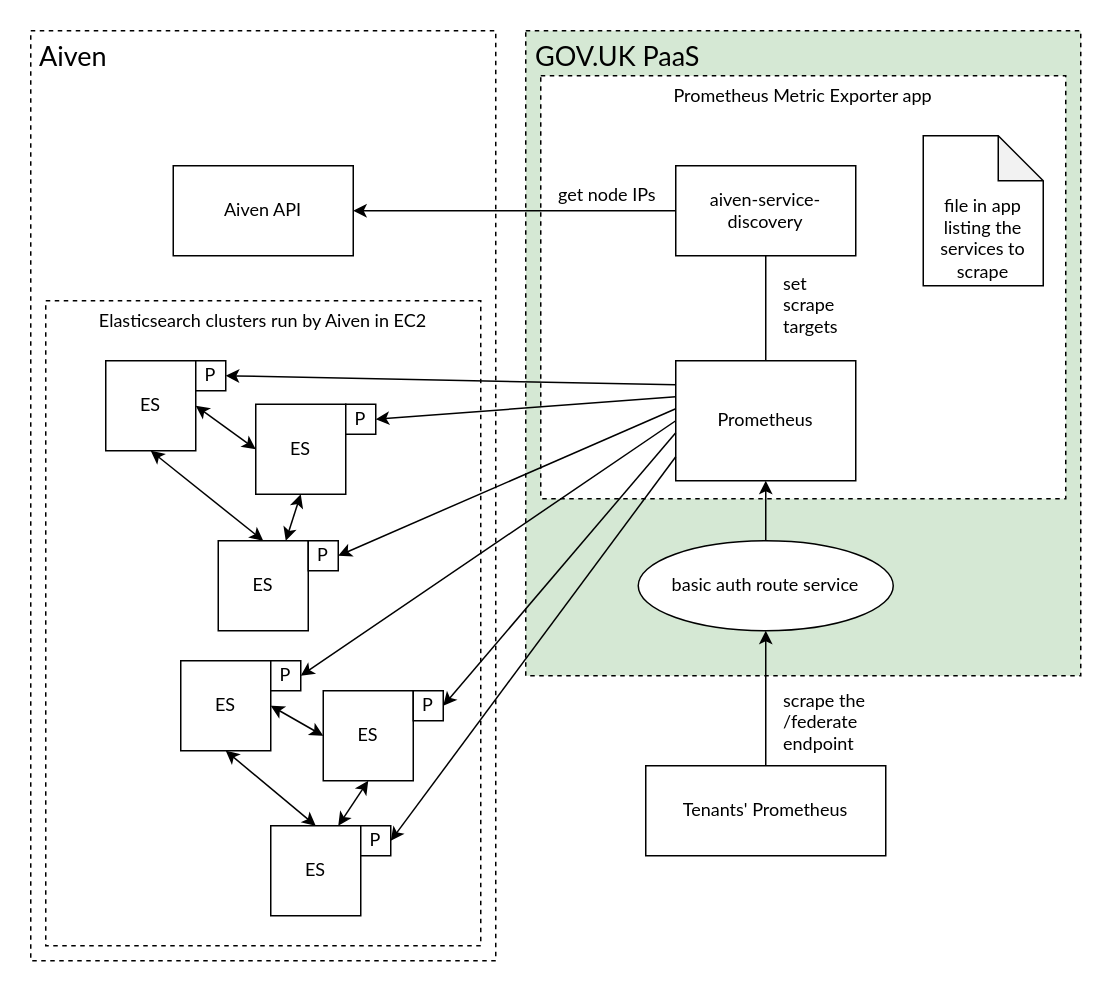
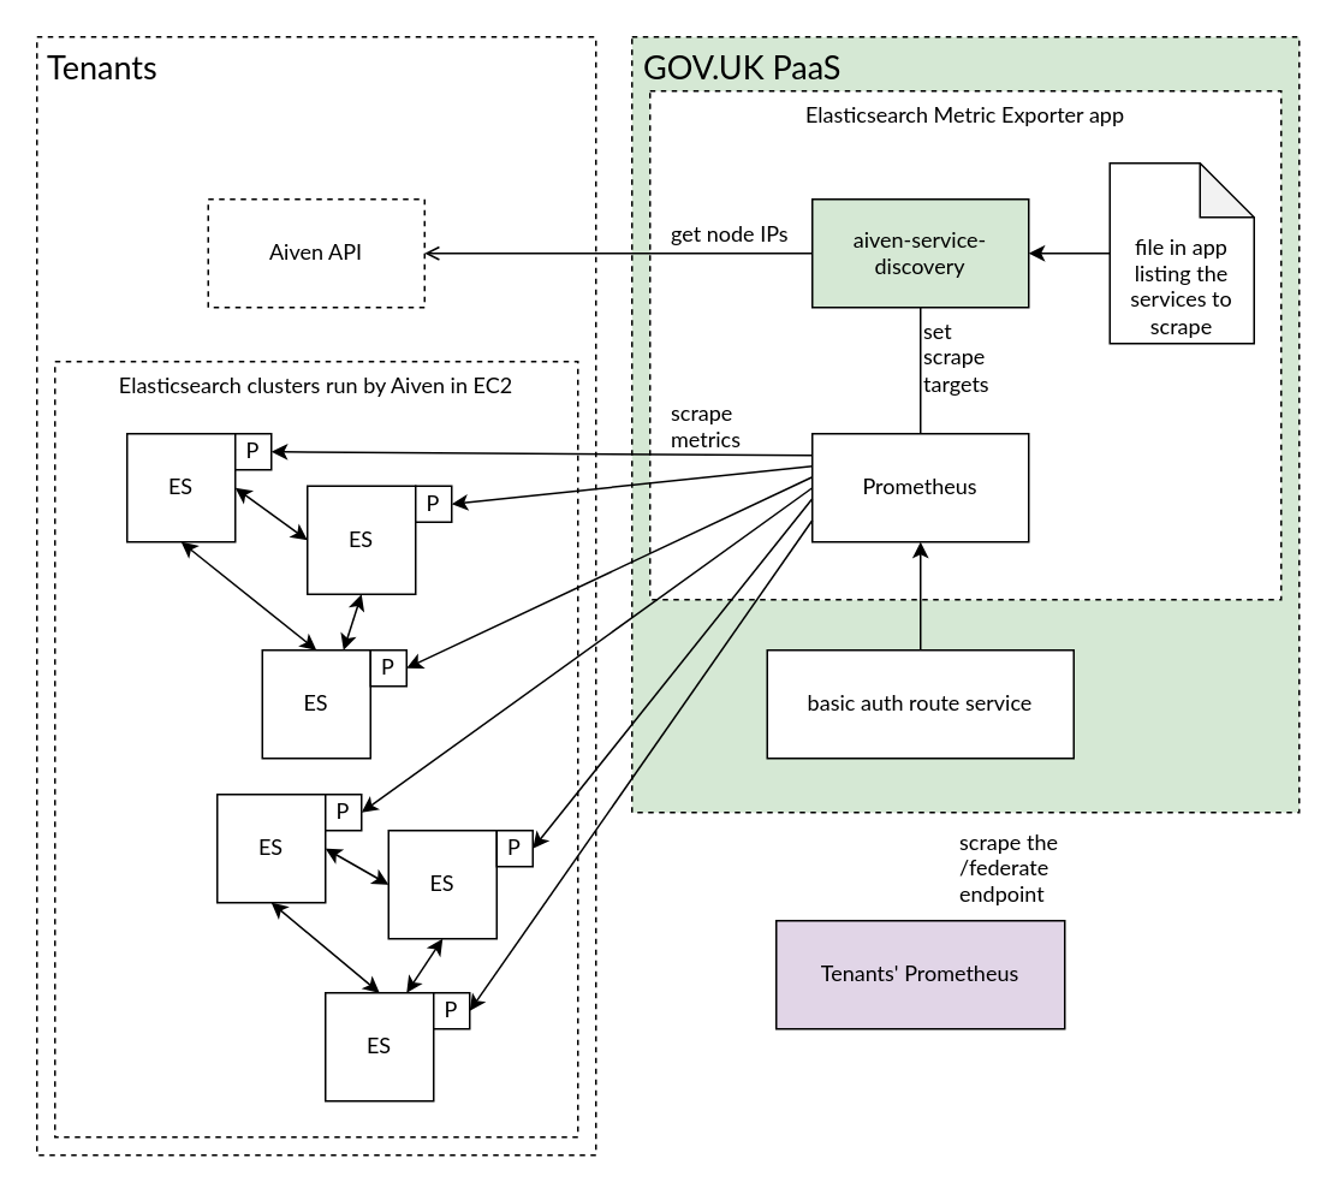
- <mxCell id="3" value="&lt;font style=&quot;font-size: 18px&quot;&gt;&amp;nbsp;Aiven&lt;/font&gt;" style="rounded=0;whiteSpace=wrap;html=1;dashed=1;align=left;verticalAlign=top;fontFamily=Lato;fontSource=https%3A%2F%2Ffonts.googleapis.com%2Fcss%3Ffamily%3DLato;" parent="1" vertex="1"><mxGeometry x="20" y="20" width="310" height="620" as="geometry" /></mxCell>
+ <mxCell id="3" value="&lt;font style=&quot;font-size: 18px&quot;&gt;&amp;nbsp;Tenants&lt;/font&gt;" style="rounded=0;whiteSpace=wrap;html=1;dashed=1;align=left;verticalAlign=top;fontFamily=Lato;fontSource=https%3A%2F%2Ffonts.googleapis.com%2Fcss%3Ffamily%3DLato;" parent="1" vertex="1"><mxGeometry x="20" y="20" width="310" height="620" as="geometry" /></mxCell>
- <mxCell id="4" value="Prometheus Metric Exporter app" style="rounded=0;whiteSpace=wrap;html=1;dashed=1;align=center;verticalAlign=top;fontFamily=Lato;fontSource=https%3A%2F%2Ffonts.googleapis.com%2Fcss%3Ffamily%3DLato;" parent="1" vertex="1"><mxGeometry x="360" y="50" width="350" height="282" as="geometry" /></mxCell>
+ <mxCell id="4" value="Elasticsearch Metric Exporter app" style="rounded=0;whiteSpace=wrap;html=1;dashed=1;align=center;verticalAlign=top;fontFamily=Lato;fontSource=https%3A%2F%2Ffonts.googleapis.com%2Fcss%3Ffamily%3DLato;" parent="1" vertex="1"><mxGeometry x="360" y="50" width="350" height="282" as="geometry" /></mxCell>
- <mxCell id="44" value="Aiven API" style="rounded=0;whiteSpace=wrap;html=1;align=center;fontFamily=Lato;fontSource=https%3A%2F%2Ffonts.googleapis.com%2Fcss%3Ffamily%3DLato;" parent="1" vertex="1"><mxGeometry x="115" y="110" width="120" height="60" as="geometry" /></mxCell>
+ <mxCell id="44" value="Aiven API" style="rounded=0;whiteSpace=wrap;html=1;align=center;fontFamily=Lato;fontSource=https%3A%2F%2Ffonts.googleapis.com%2Fcss%3Ffamily%3DLato;dashed=1;" parent="1" vertex="1"><mxGeometry x="115" y="110" width="120" height="60" as="geometry" /></mxCell>
- <mxCell id="45" style="edgeStyle=orthogonalEdgeStyle;rounded=0;orthogonalLoop=1;jettySize=auto;html=1;exitX=0;exitY=0.5;exitDx=0;exitDy=0;entryX=1;entryY=0.5;entryDx=0;entryDy=0;fontFamily=Lato;fontSource=https%3A%2F%2Ffonts.googleapis.com%2Fcss%3Ffamily%3DLato;" parent="1" source="47" target="44" edge="1"><mxGeometry relative="1" as="geometry" /></mxCell>
+ <mxCell id="45" style="edgeStyle=orthogonalEdgeStyle;rounded=0;orthogonalLoop=1;jettySize=auto;html=1;exitX=0;exitY=0.5;exitDx=0;exitDy=0;entryX=1;entryY=0.5;entryDx=0;entryDy=0;fontFamily=Lato;fontSource=https%3A%2F%2Ffonts.googleapis.com%2Fcss%3Ffamily%3DLato;endArrow=open;" parent="1" source="47" target="44" edge="1"><mxGeometry relative="1" as="geometry" /></mxCell>
- <mxCell id="47" value="aiven-service-discovery" style="rounded=0;whiteSpace=wrap;html=1;align=center;fontFamily=Lato;fontSource=https%3A%2F%2Ffonts.googleapis.com%2Fcss%3Ffamily%3DLato;" parent="1" vertex="1"><mxGeometry x="450" y="110" width="120" height="60" as="geometry" /></mxCell>
+ <mxCell id="47" value="aiven-service-discovery" style="rounded=0;whiteSpace=wrap;html=1;align=center;fontFamily=Lato;fontSource=https%3A%2F%2Ffonts.googleapis.com%2Fcss%3Ffamily%3DLato;fillColor=#d5e8d4;" parent="1" vertex="1"><mxGeometry x="450" y="110" width="120" height="60" as="geometry" /></mxCell>
+ <mxCell id="48" value="" style="edgeStyle=orthogonalEdgeStyle;rounded=0;orthogonalLoop=1;jettySize=auto;html=1;fontFamily=Lato;fontSource=https%3A%2F%2Ffonts.googleapis.com%2Fcss%3Ffamily%3DLato;" parent="1" source="49" target="47" edge="1"><mxGeometry relative="1" as="geometry" /></mxCell>
- <mxCell id="53" value="&lt;div&gt;set &lt;br&gt;&lt;/div&gt;&lt;div&gt;scrape&lt;/div&gt;&lt;div&gt;targets&lt;br&gt;&lt;/div&gt;" style="text;html=1;strokeColor=none;fillColor=none;align=left;verticalAlign=middle;whiteSpace=wrap;rounded=0;fontFamily=Lato;fontSource=https%3A%2F%2Ffonts.googleapis.com%2Fcss%3Ffamily%3DLato;" parent="1" vertex="1"><mxGeometry x="520" y="183" width="90" height="39" as="geometry" /></mxCell>
+ <mxCell id="53" value="&lt;div&gt;set &lt;br&gt;&lt;/div&gt;&lt;div&gt;scrape&lt;/div&gt;&lt;div&gt;targets&lt;br&gt;&lt;/div&gt;" style="text;html=1;strokeColor=none;fillColor=none;align=left;verticalAlign=middle;whiteSpace=wrap;rounded=0;fontFamily=Lato;fontSource=https%3A%2F%2Ffonts.googleapis.com%2Fcss%3Ffamily%3DLato;" parent="1" vertex="1"><mxGeometry x="510" y="178" width="90" height="39" as="geometry" /></mxCell>
+ <mxCell id="52" value="scrape metrics" style="text;html=1;strokeColor=none;fillColor=none;align=left;verticalAlign=middle;whiteSpace=wrap;rounded=0;fontFamily=Lato;fontSource=https%3A%2F%2Ffonts.googleapis.com%2Fcss%3Ffamily%3DLato;" parent="1" vertex="1"><mxGeometry x="370" y="222" width="50" height="28" as="geometry" /></mxCell>
- <mxCell id="11" value="Prometheus" style="rounded=0;whiteSpace=wrap;html=1;align=center;fontFamily=Lato;fontSource=https%3A%2F%2Ffonts.googleapis.com%2Fcss%3Ffamily%3DLato;" parent="1" vertex="1"><mxGeometry x="450" y="240" width="120" height="80" as="geometry" /></mxCell>
+ <mxCell id="11" value="Prometheus" style="rounded=0;whiteSpace=wrap;html=1;align=center;fontFamily=Lato;fontSource=https%3A%2F%2Ffonts.googleapis.com%2Fcss%3Ffamily%3DLato;" parent="1" vertex="1"><mxGeometry x="450" y="240" width="120" height="60" as="geometry" /></mxCell>
- <mxCell id="51" value="basic auth route service" style="ellipse;whiteSpace=wrap;html=1;align=center;fontFamily=Lato;fontSource=https%3A%2F%2Ffonts.googleapis.com%2Fcss%3Ffamily%3DLato;" parent="1" vertex="1"><mxGeometry x="425" y="360" width="170" height="60" as="geometry" /></mxCell>
+ <mxCell id="51" value="basic auth route service" style="rounded=0;whiteSpace=wrap;html=1;align=center;fontFamily=Lato;fontSource=https%3A%2F%2Ffonts.googleapis.com%2Fcss%3Ffamily%3DLato;" parent="1" vertex="1"><mxGeometry x="425" y="360" width="170" height="60" as="geometry" /></mxCell>
- <mxCell id="50" value="" style="edgeStyle=orthogonalEdgeStyle;rounded=0;orthogonalLoop=1;jettySize=auto;html=1;startArrow=classic;startFill=1;endArrow=none;endFill=0;fontFamily=Lato;fontSource=https%3A%2F%2Ffonts.googleapis.com%2Fcss%3Ffamily%3DLato;" parent="1" source="51" target="54" edge="1"><mxGeometry relative="1" as="geometry" /></mxCell>
- <mxCell id="56" value="scrape the /federate endpoint" style="text;html=1;strokeColor=none;fillColor=none;align=left;verticalAlign=middle;whiteSpace=wrap;rounded=0;fontFamily=Lato;fontSource=https%3A%2F%2Ffonts.googleapis.com%2Fcss%3Ffamily%3DLato;" parent="1" vertex="1"><mxGeometry x="520" y="461" width="90" height="39" as="geometry" /></mxCell>
+ <mxCell id="56" value="scrape the /federate endpoint" style="text;html=1;strokeColor=none;fillColor=none;align=left;verticalAlign=middle;whiteSpace=wrap;rounded=0;fontFamily=Lato;fontSource=https%3A%2F%2Ffonts.googleapis.com%2Fcss%3Ffamily%3DLato;" parent="1" vertex="1"><mxGeometry x="530" y="461" width="90" height="39" as="geometry" /></mxCell>
- <mxCell id="54" value="Tenants' Prometheus" style="rounded=0;whiteSpace=wrap;html=1;align=center;fontFamily=Lato;fontSource=https%3A%2F%2Ffonts.googleapis.com%2Fcss%3Ffamily%3DLato;" parent="1" vertex="1"><mxGeometry x="430" y="510" width="160" height="60" as="geometry" /></mxCell>
+ <mxCell id="54" value="Tenants' Prometheus" style="rounded=0;whiteSpace=wrap;html=1;align=center;fontFamily=Lato;fontSource=https%3A%2F%2Ffonts.googleapis.com%2Fcss%3Ffamily%3DLato;fillColor=#e1d5e7;" parent="1" vertex="1"><mxGeometry x="430" y="510" width="160" height="60" as="geometry" /></mxCell>
